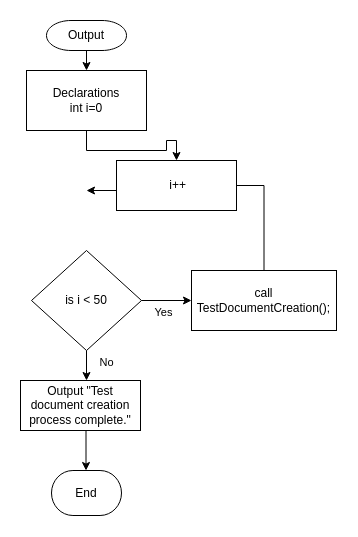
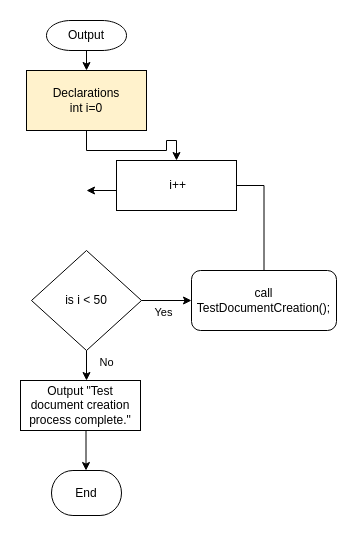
- <mxCell id="4" value="Declarations&lt;br&gt;int i=0" style="rounded=0;whiteSpace=wrap;html=1;strokeWidth=1;" vertex="1" parent="1"><mxGeometry x="26" y="70" width="120" height="60" as="geometry" /></mxCell>
+ <mxCell id="4" value="Declarations&lt;br&gt;int i=0" style="rounded=0;whiteSpace=wrap;html=1;strokeWidth=1;fillColor=#fff2cc;" vertex="1" parent="1"><mxGeometry x="26" y="70" width="120" height="60" as="geometry" /></mxCell>
- <mxCell id="12" value="call TestDocumentCreation();" style="rounded=0;whiteSpace=wrap;html=1;strokeWidth=1;" vertex="1" parent="1"><mxGeometry x="191" y="270" width="145" height="60" as="geometry" /></mxCell>
+ <mxCell id="12" value="call TestDocumentCreation();" style="whiteSpace=wrap;html=1;strokeWidth=1;rounded=1;" vertex="1" parent="1"><mxGeometry x="191" y="270" width="145" height="60" as="geometry" /></mxCell>
